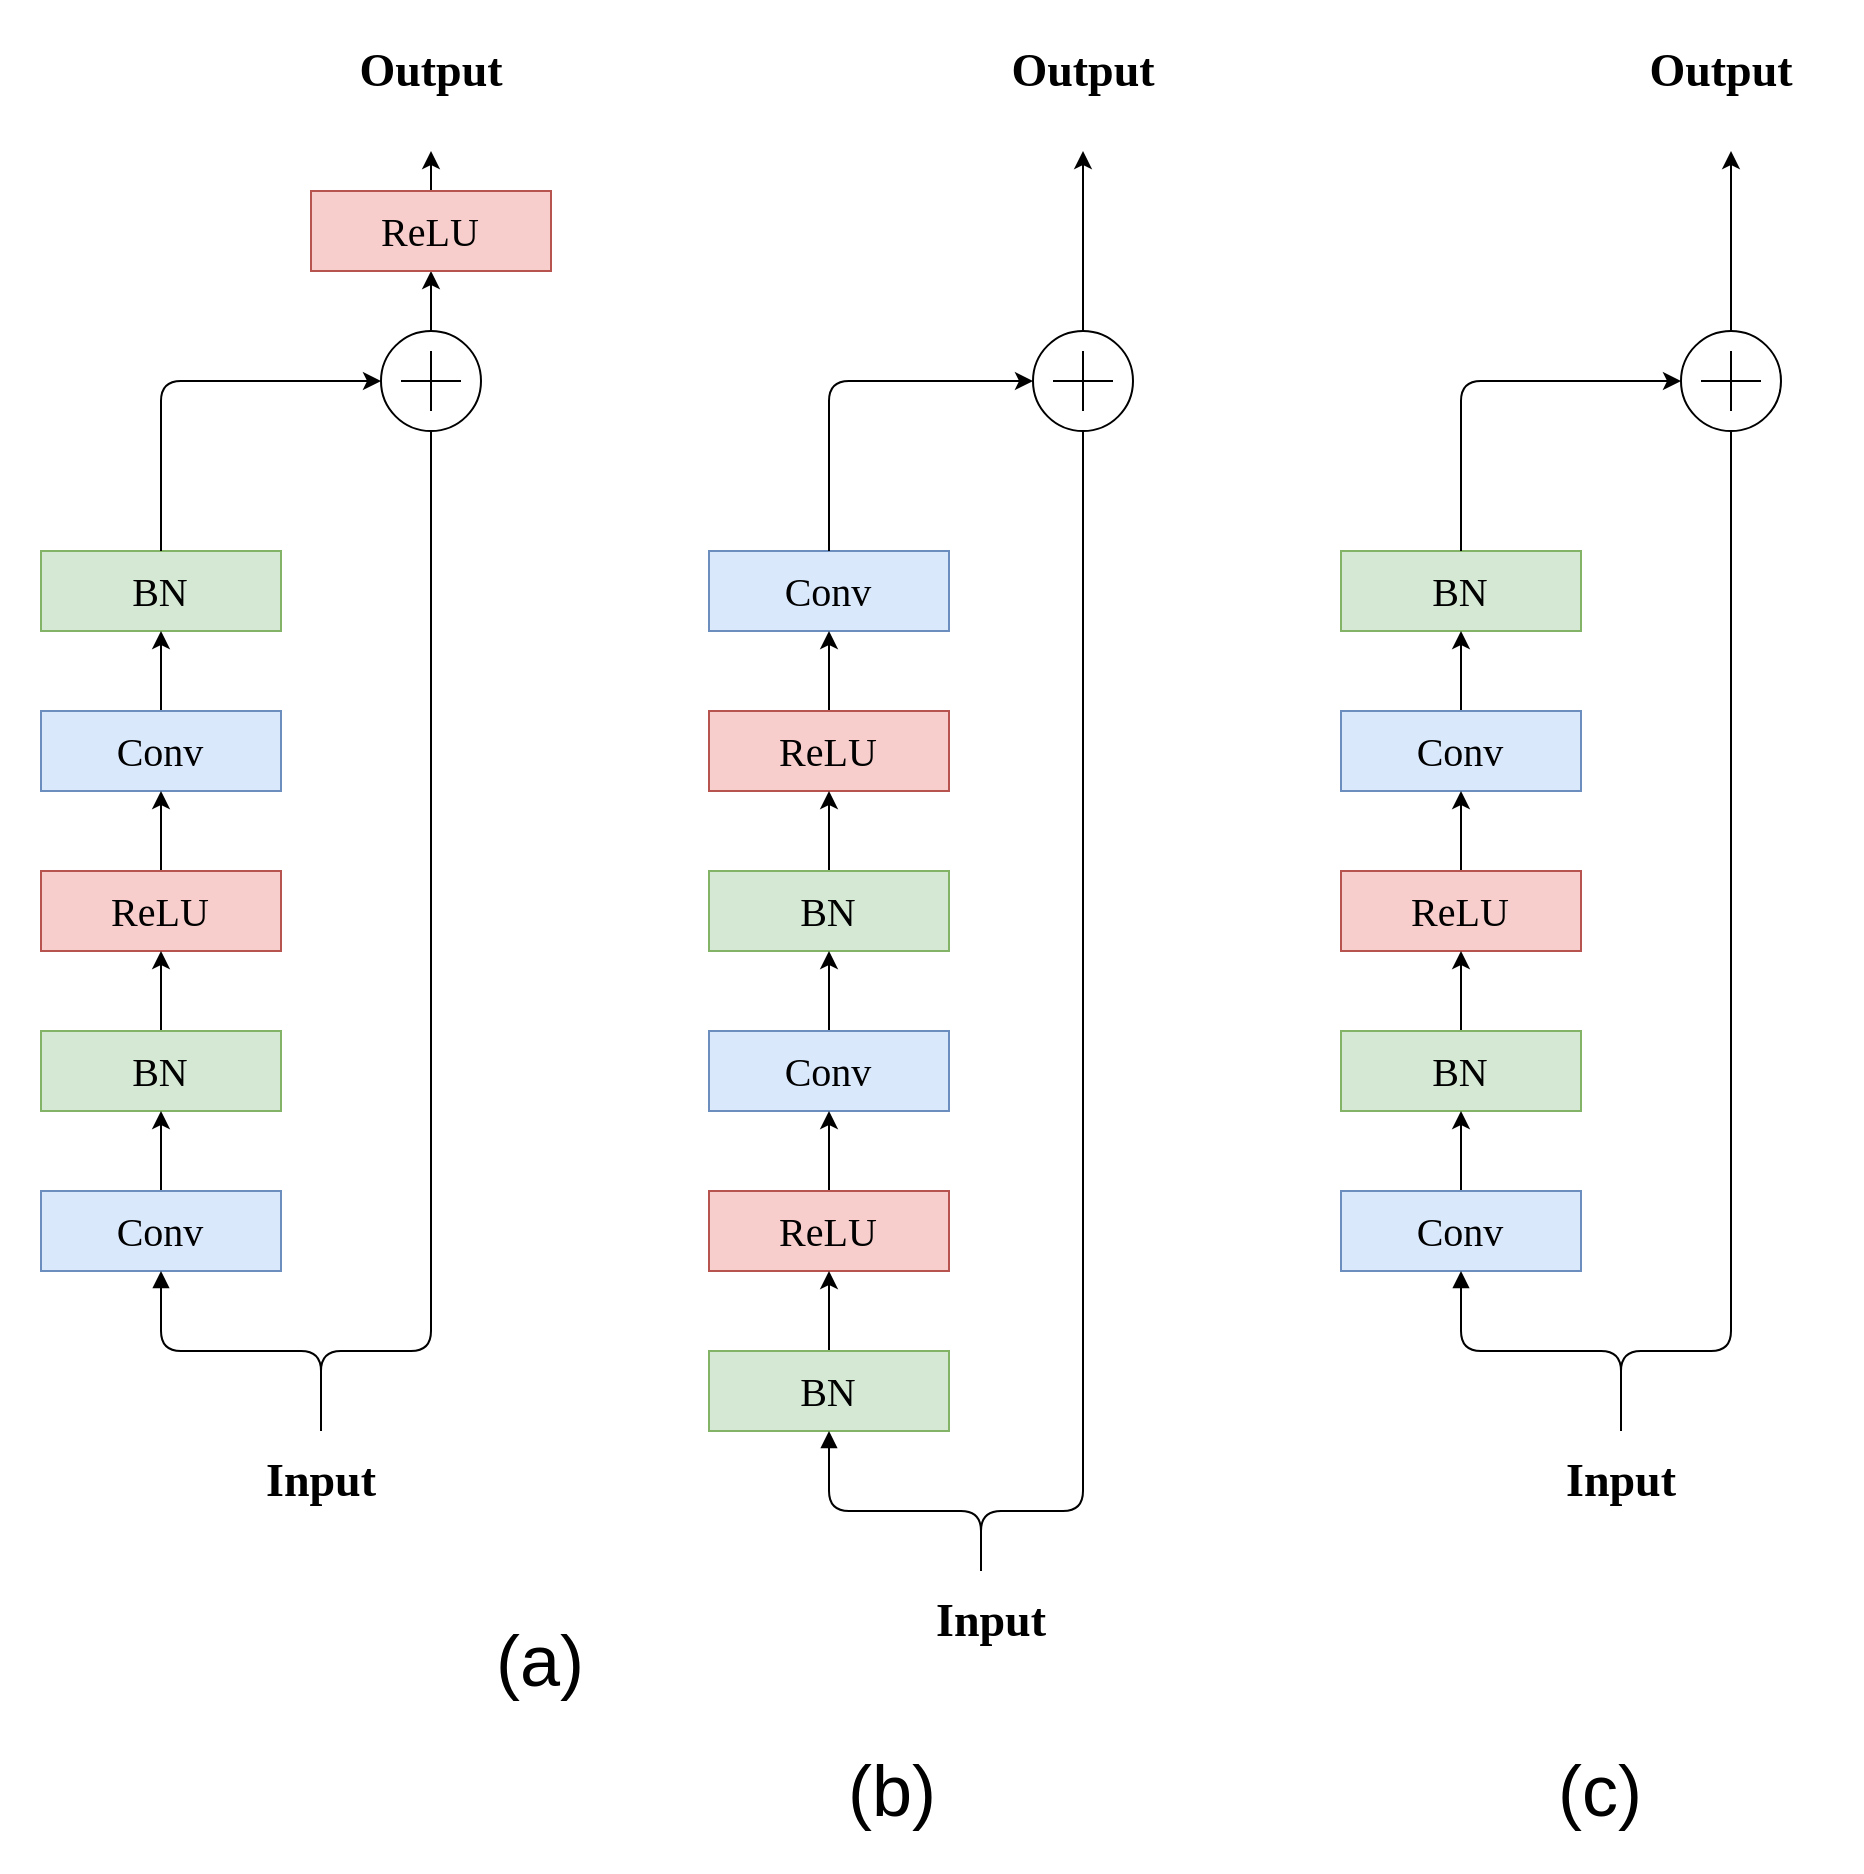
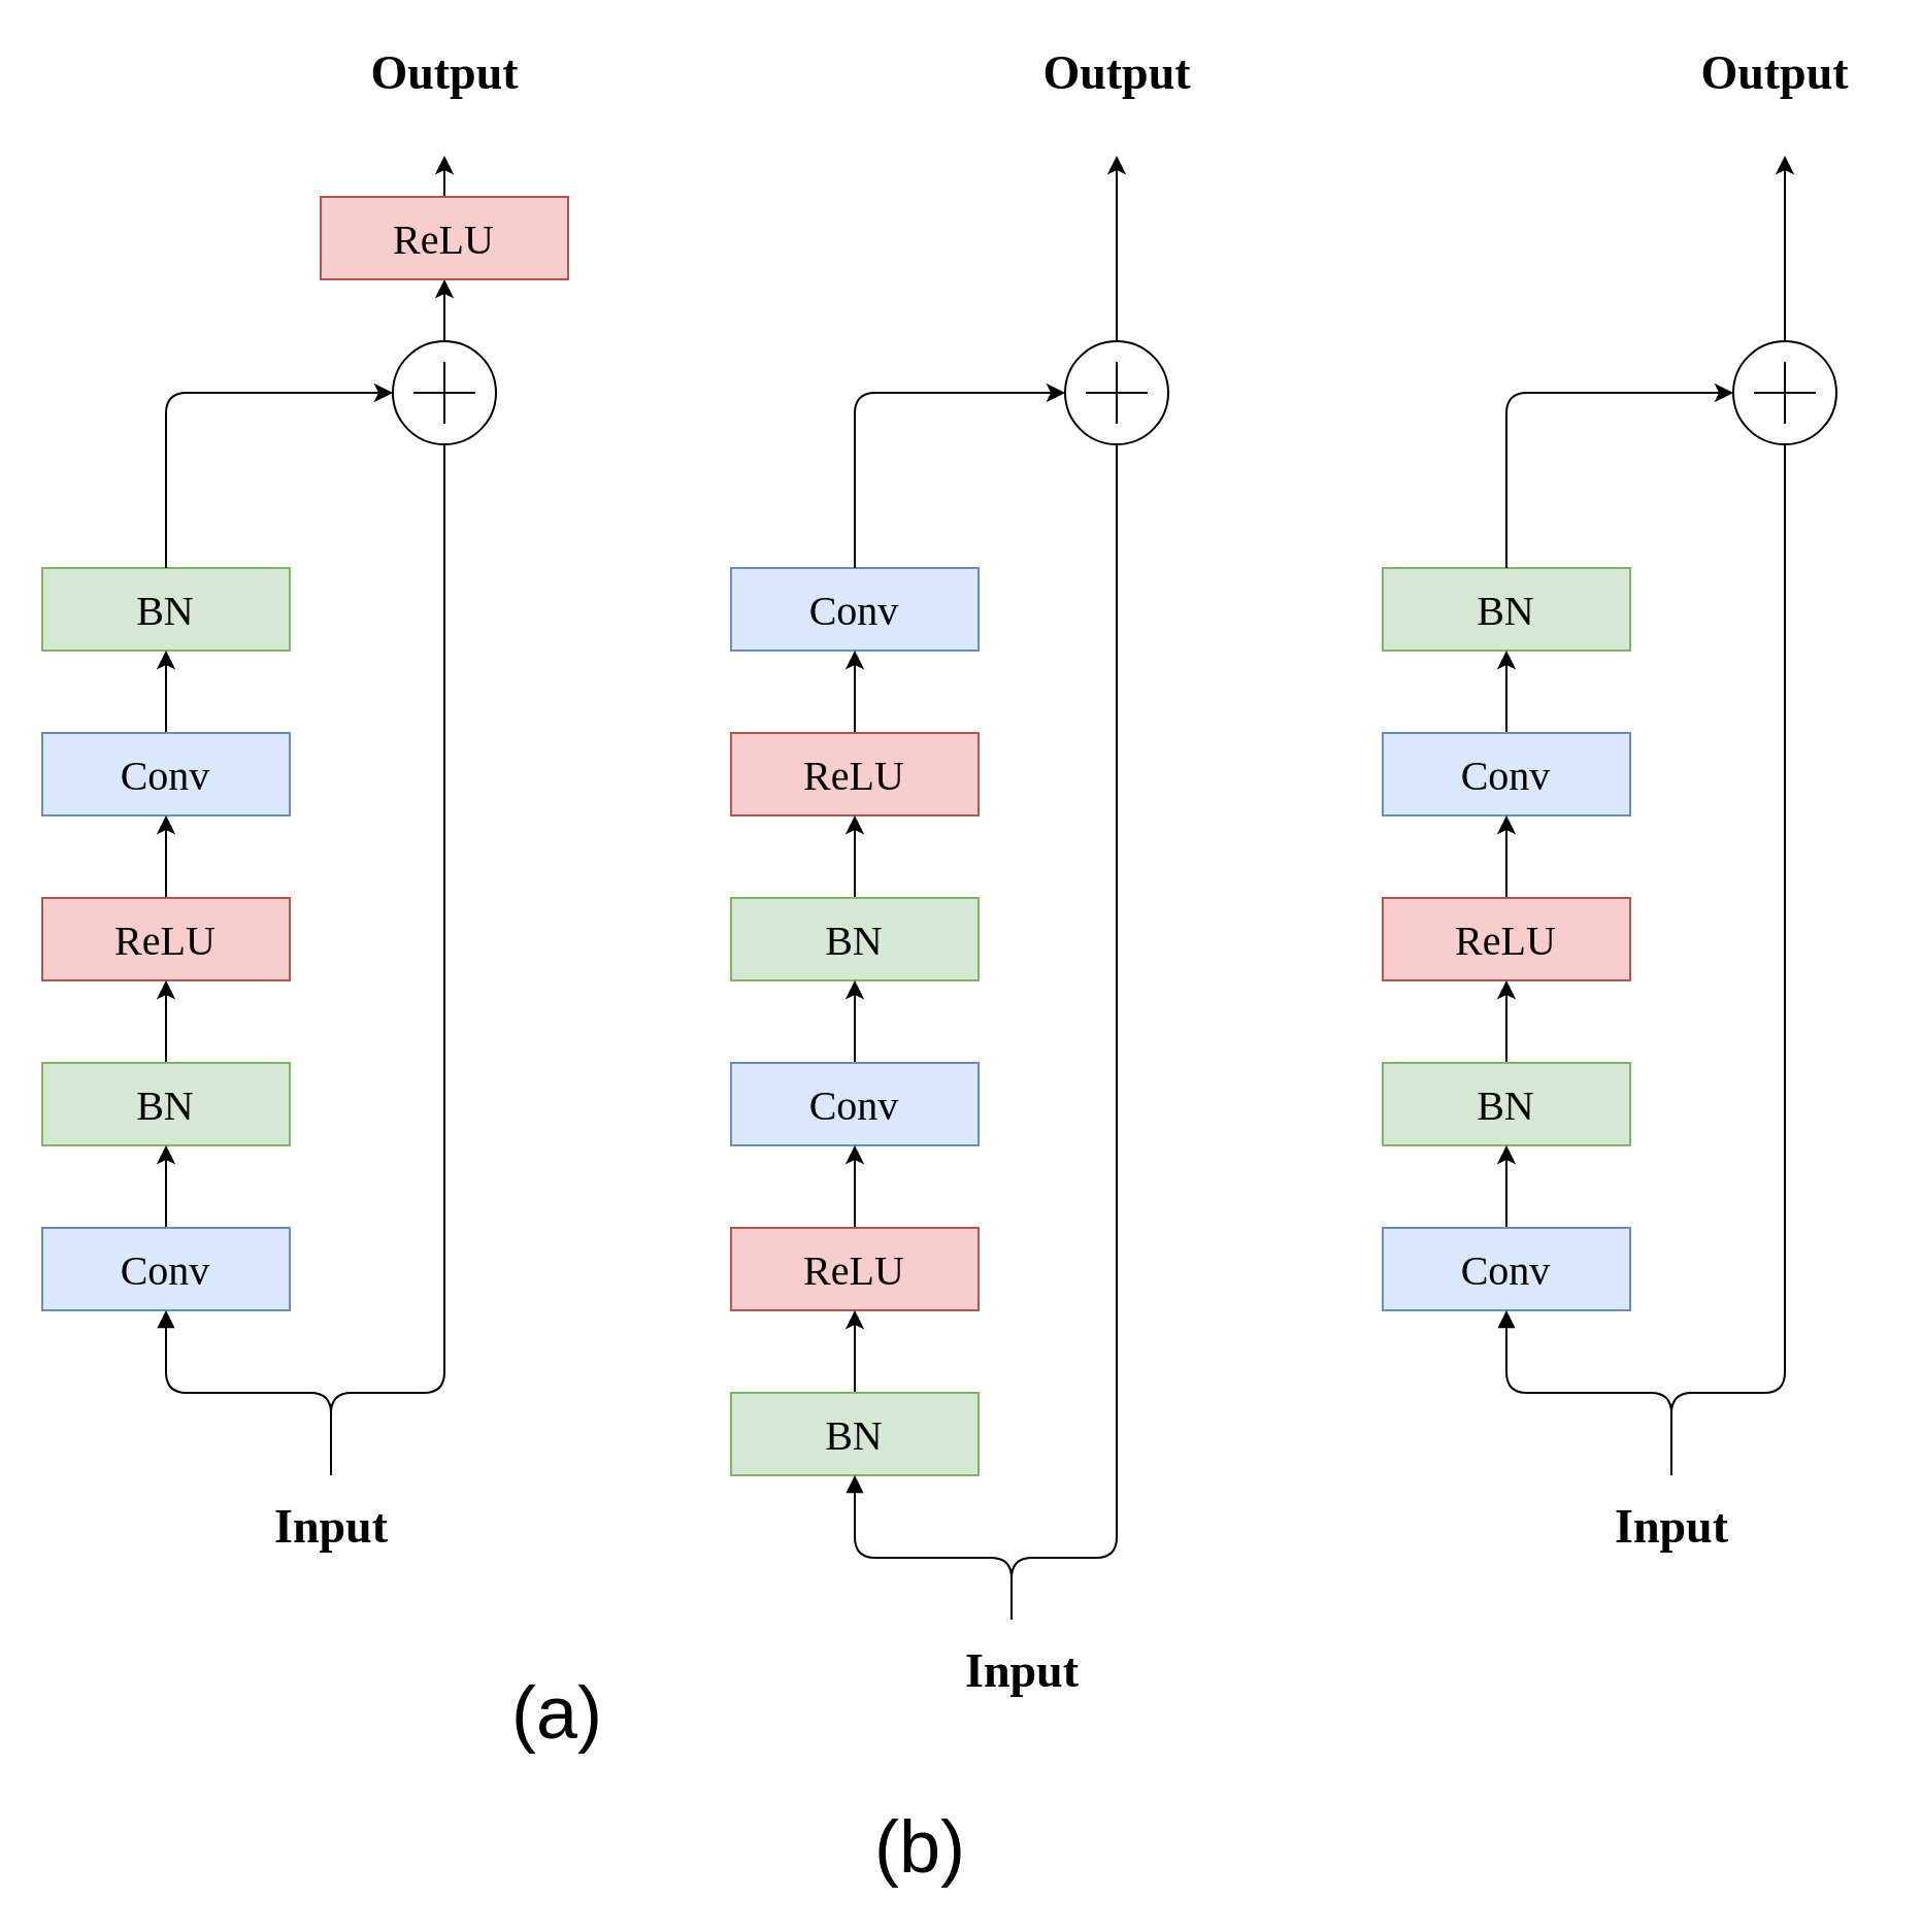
- <mxCell id="56" value="&lt;font style=&quot;font-size: 36px&quot;&gt;(c)&lt;/font&gt;" style="text;html=1;strokeColor=none;fillColor=none;align=center;verticalAlign=middle;whiteSpace=wrap;rounded=0;" vertex="1" parent="1"><mxGeometry x="760" y="875" width="80" height="40" as="geometry" /></mxCell>
